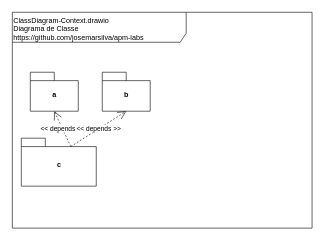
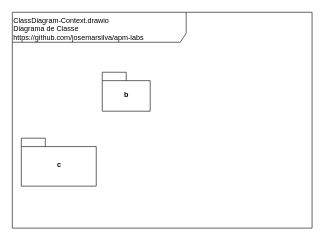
- <mxCell id="3" value="a" style="shape=folder;fontStyle=1;spacingTop=10;tabWidth=40;tabHeight=14;tabPosition=left;html=1;" parent="1" vertex="1"><mxGeometry x="50" y="120" width="80" height="65" as="geometry" /></mxCell>
- <mxCell id="4" value="&amp;lt;&amp;lt; depends &amp;gt;&amp;gt;" style="endArrow=open;endSize=12;dashed=1;html=1;exitX=0;exitY=0;exitDx=82.5;exitDy=14;entryX=0.5;entryY=1;entryDx=0;entryDy=0;entryPerimeter=0;exitPerimeter=0;" parent="1" source="5" target="3" edge="1"><mxGeometry width="160" relative="1" as="geometry"><mxPoint x="250" y="260" as="sourcePoint" /><mxPoint x="220" y="190" as="targetPoint" /></mxGeometry></mxCell>
- <mxCell id="7" value="&amp;lt;&amp;lt; depends &amp;gt;&amp;gt;" style="endArrow=open;endSize=12;dashed=1;html=1;exitX=0;exitY=0;exitDx=82.5;exitDy=14;entryX=0.5;entryY=1;entryDx=0;entryDy=0;entryPerimeter=0;exitPerimeter=0;" parent="1" source="5" target="6" edge="1"><mxGeometry width="160" relative="1" as="geometry"><mxPoint x="120" y="250" as="sourcePoint" /><mxPoint x="90" y="155" as="targetPoint" /></mxGeometry></mxCell>
